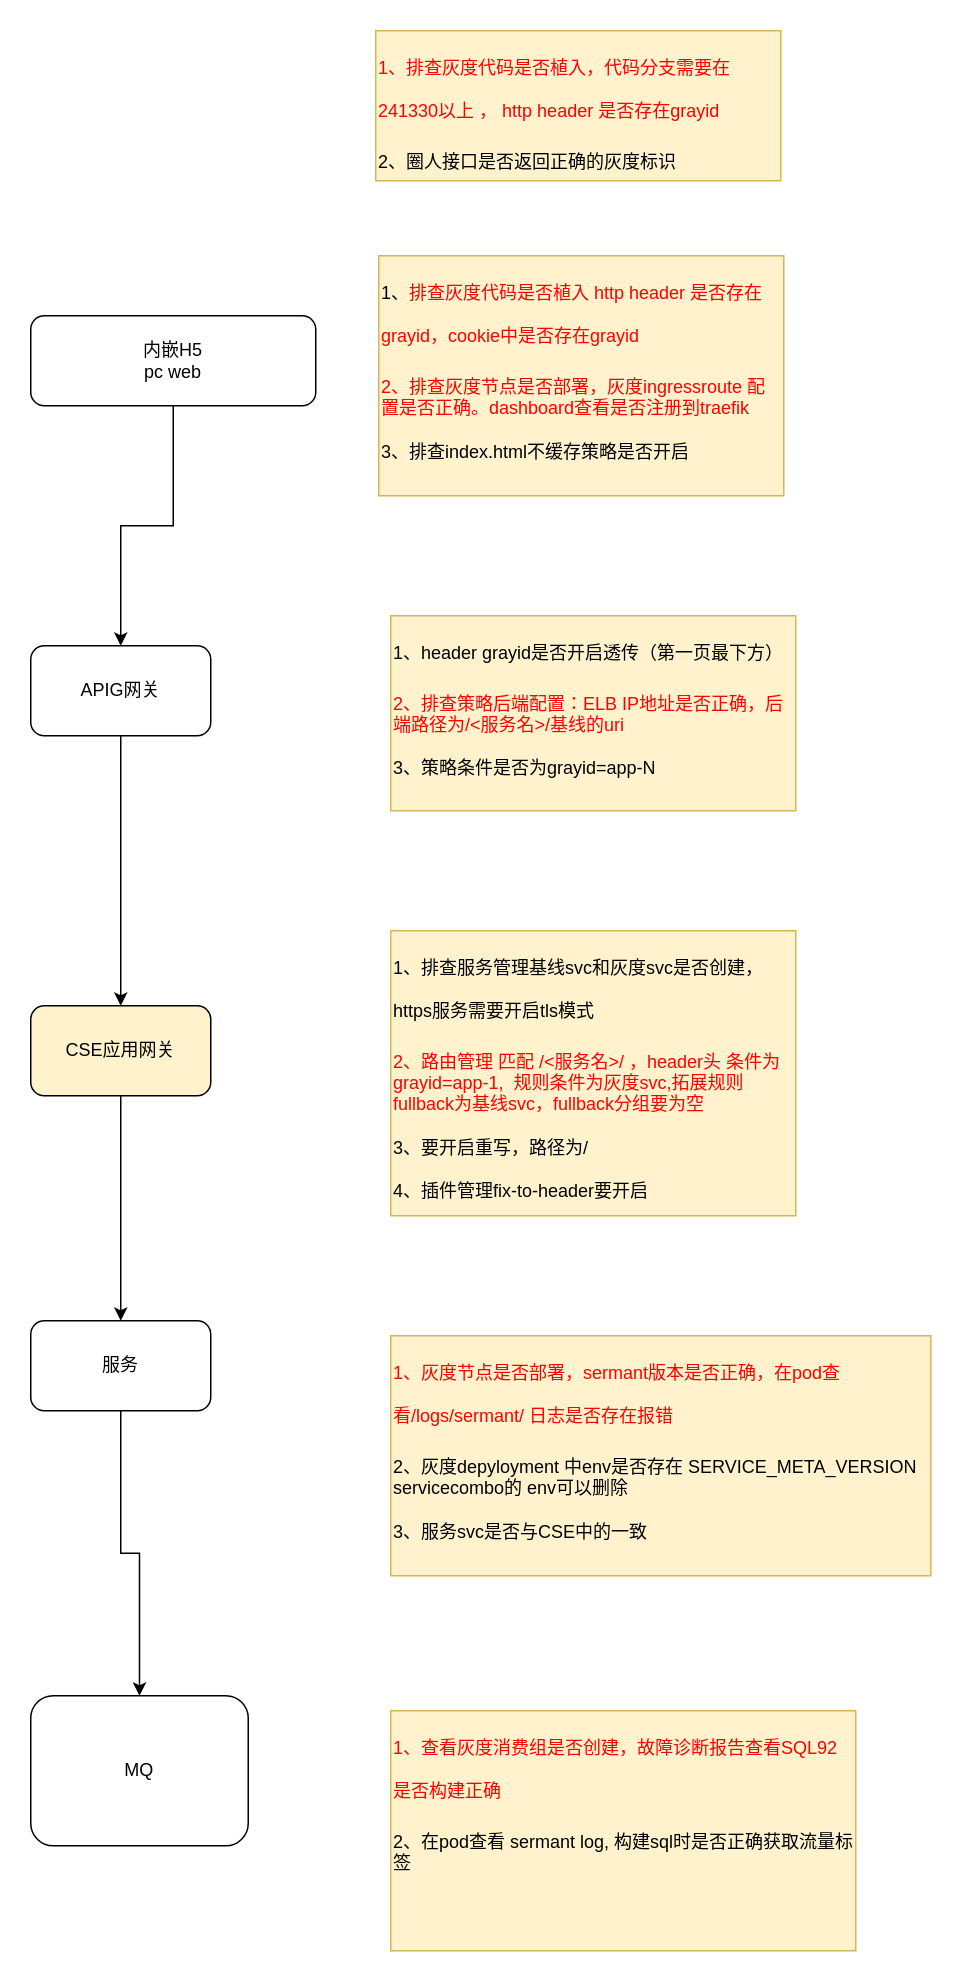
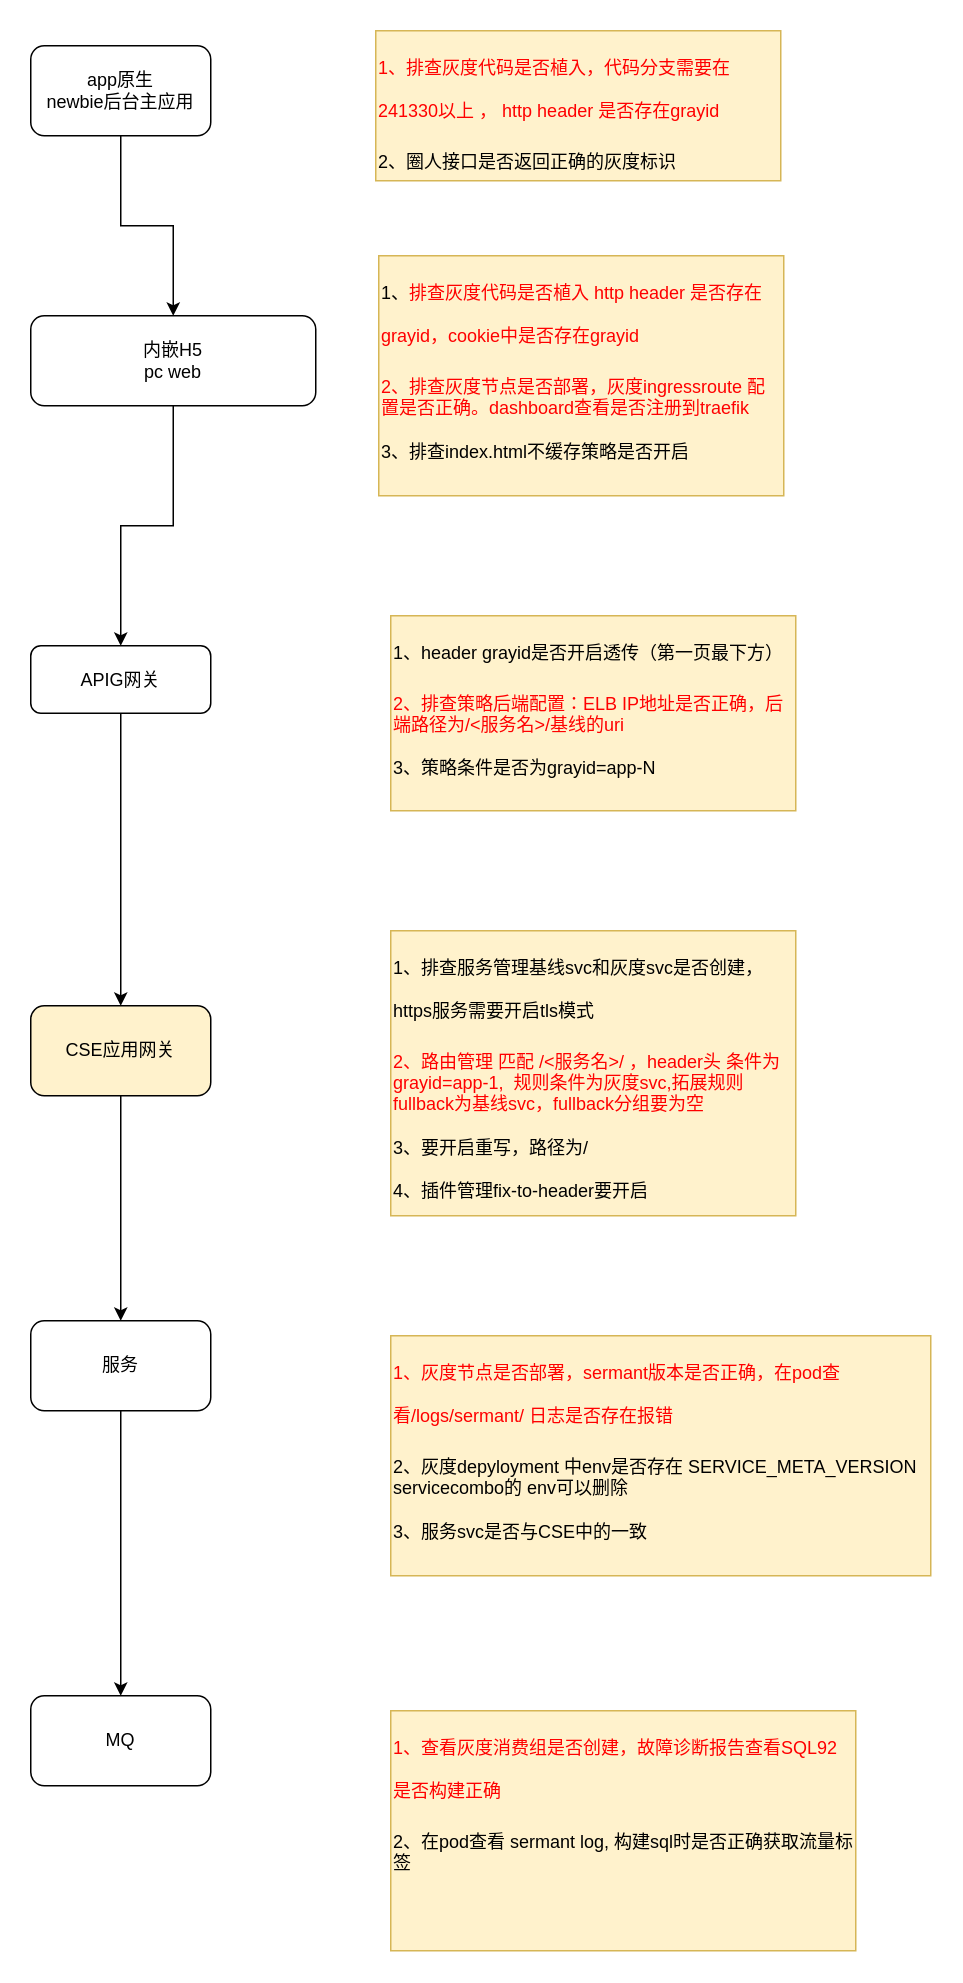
+ <mxCell id="3" value="app原生&lt;div&gt;newbie后台主应用&lt;/div&gt;" style="rounded=1;whiteSpace=wrap;html=1;" vertex="1" parent="1"><mxGeometry x="20" y="30" width="120" height="60" as="geometry" /></mxCell>
+ <mxCell id="2" value="" style="edgeStyle=orthogonalEdgeStyle;rounded=0;orthogonalLoop=1;jettySize=auto;html=1;" edge="1" parent="1" source="3" target="5"><mxGeometry relative="1" as="geometry" /></mxCell>
- <mxCell id="7" value="APIG网关" style="rounded=1;whiteSpace=wrap;html=1;" vertex="1" parent="1"><mxGeometry x="20" y="430" width="120" height="60" as="geometry" /></mxCell>
+ <mxCell id="7" value="APIG网关" style="rounded=1;whiteSpace=wrap;html=1;" vertex="1" parent="1"><mxGeometry x="20" y="430" width="120" height="45" as="geometry" /></mxCell>
- <mxCell id="17" value="MQ" style="rounded=1;whiteSpace=wrap;html=1;" vertex="1" parent="1"><mxGeometry x="20" y="1130" width="145" height="100" as="geometry" /></mxCell>
+ <mxCell id="17" value="MQ" style="rounded=1;whiteSpace=wrap;html=1;" vertex="1" parent="1"><mxGeometry x="20" y="1130" width="120" height="60" as="geometry" /></mxCell>
